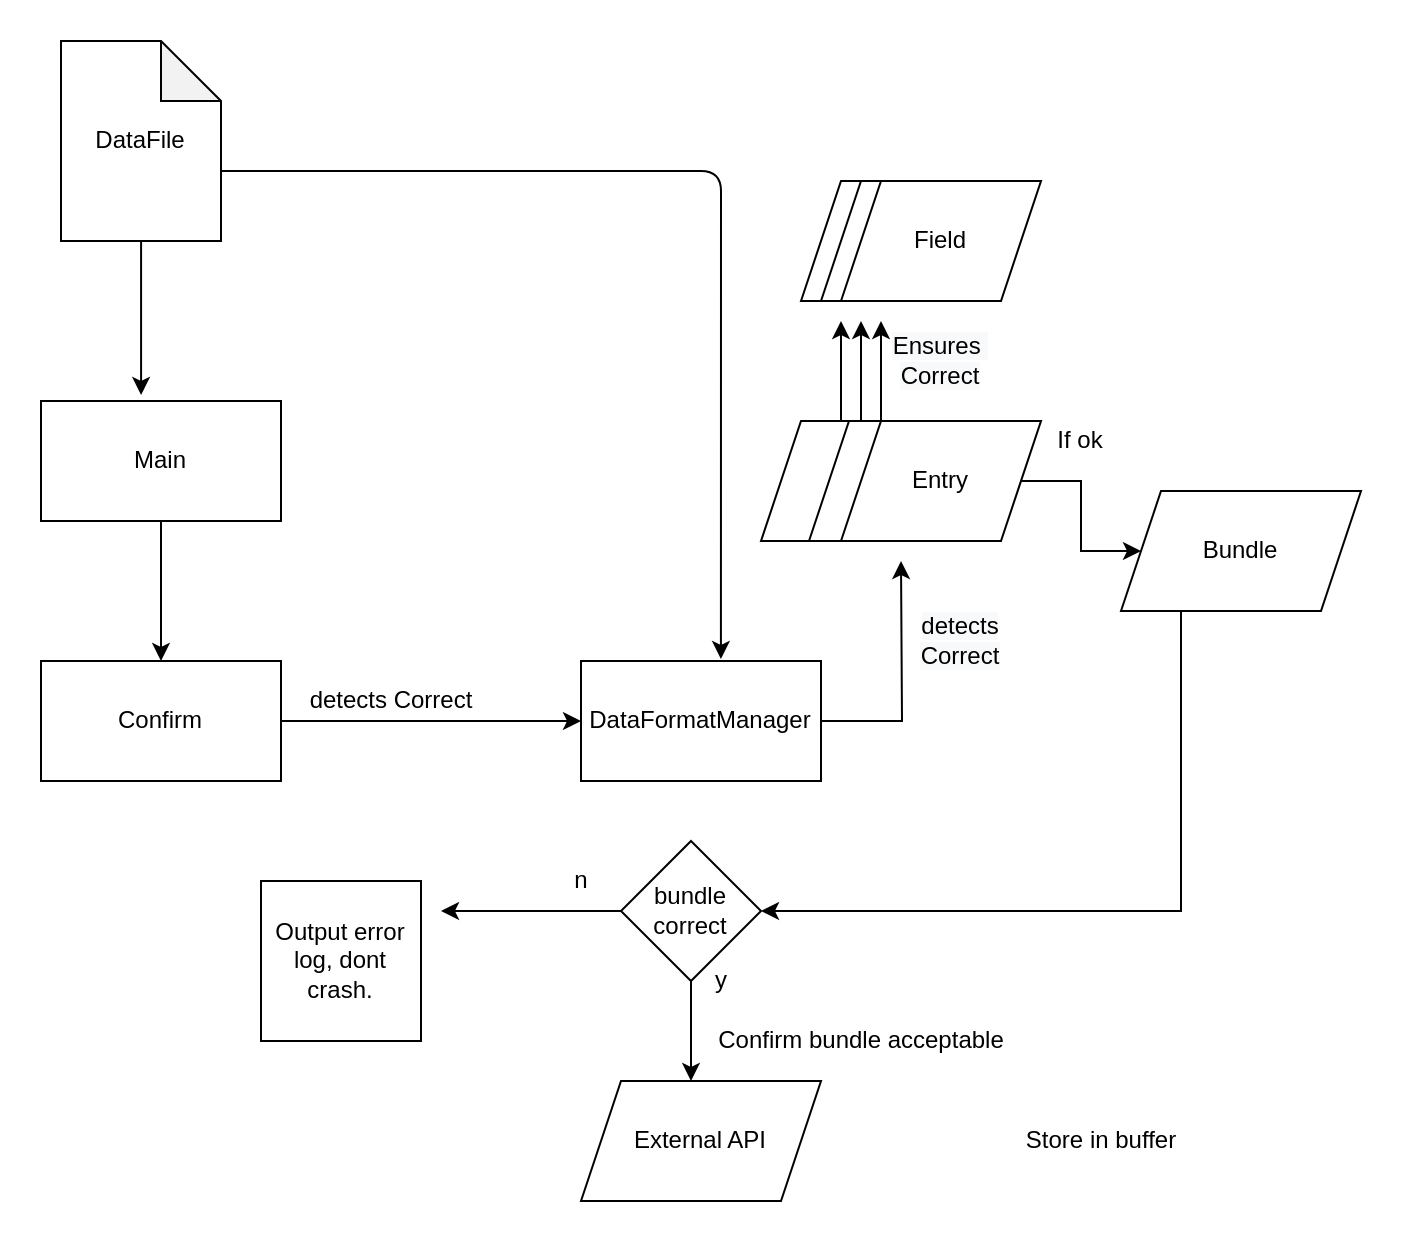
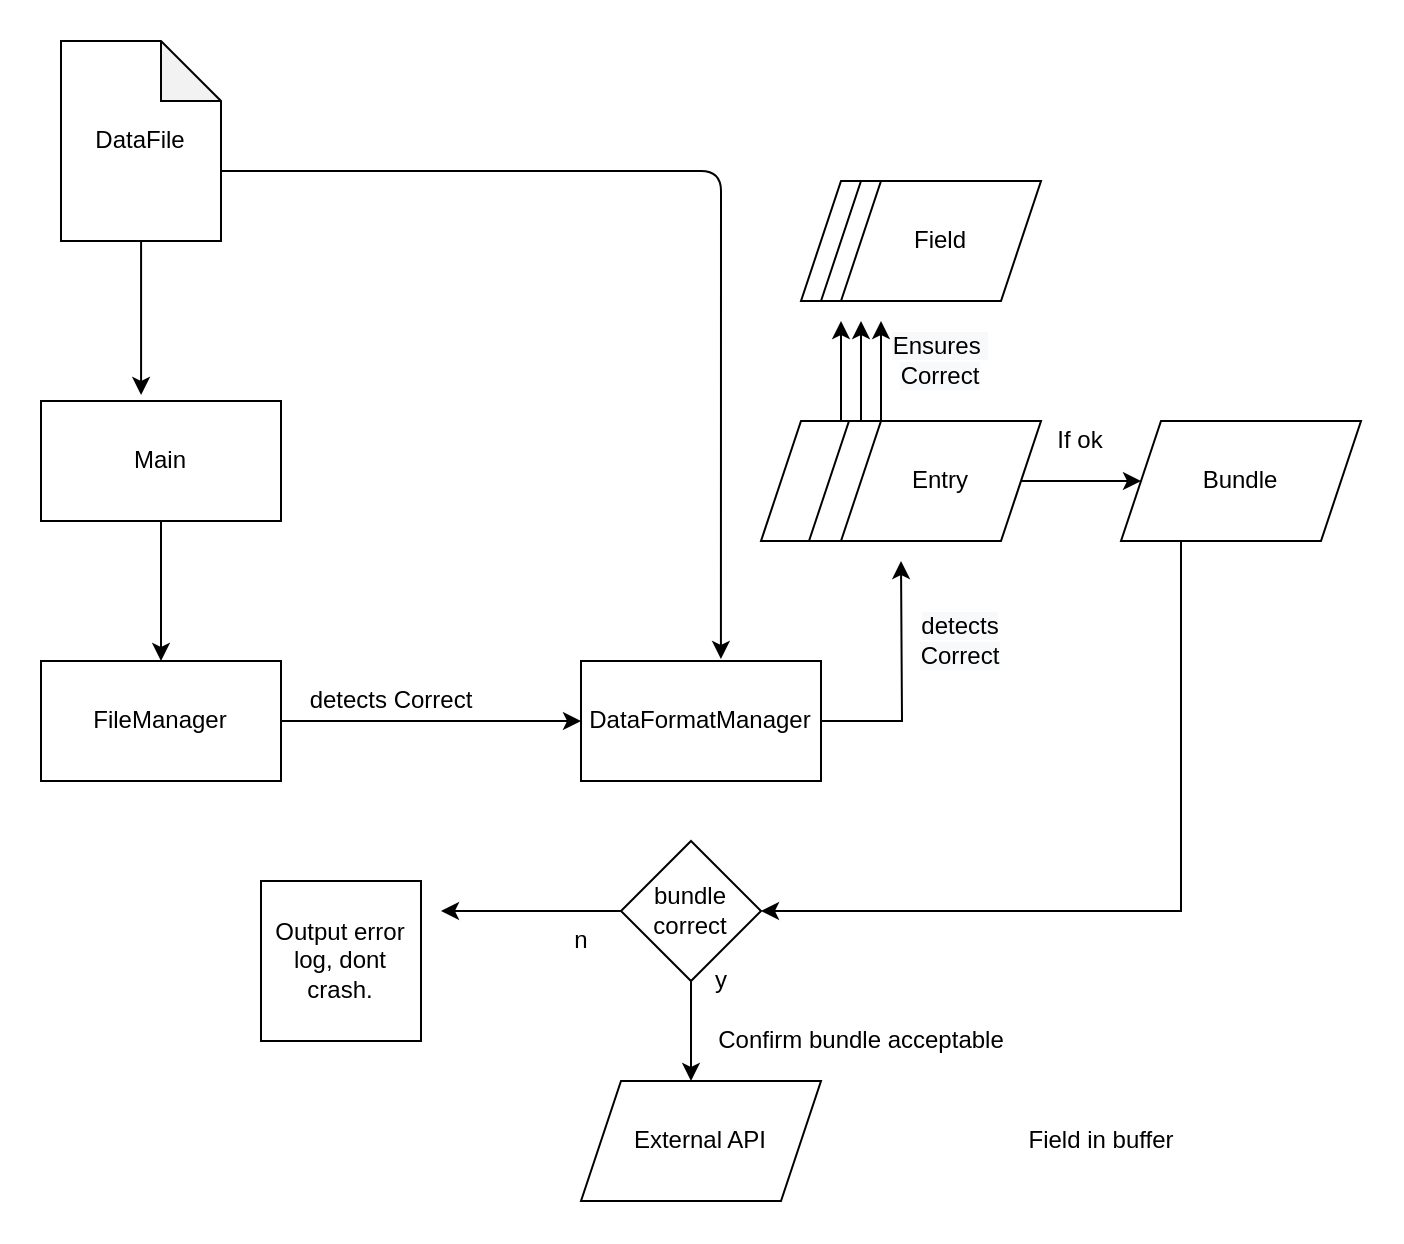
- <mxCell id="25" value="Bundle" style="shape=parallelogram;perimeter=parallelogramPerimeter;whiteSpace=wrap;html=1;fixedSize=1;" vertex="1" parent="1"><mxGeometry x="560" y="245" width="120" height="60" as="geometry" /></mxCell>
+ <mxCell id="25" value="Bundle" style="shape=parallelogram;perimeter=parallelogramPerimeter;whiteSpace=wrap;html=1;fixedSize=1;" vertex="1" parent="1"><mxGeometry x="560" width="120" height="60" as="geometry" y="210" /></mxCell>
- <mxCell id="7" value="Confirm" style="rounded=0;whiteSpace=wrap;html=1;" vertex="1" parent="1"><mxGeometry x="20" y="330" width="120" height="60" as="geometry" /></mxCell>
+ <mxCell id="7" value="FileManager" style="rounded=0;whiteSpace=wrap;html=1;" vertex="1" parent="1"><mxGeometry x="20" y="330" width="120" height="60" as="geometry" /></mxCell>
- <mxCell id="35" value="n" style="text;html=1;align=center;verticalAlign=middle;resizable=0;points=[];autosize=1;" vertex="1" parent="1"><mxGeometry x="280" y="430" width="20" height="20" as="geometry" /></mxCell>
+ <mxCell id="35" value="n" style="text;html=1;align=center;verticalAlign=middle;resizable=0;points=[];autosize=1;" vertex="1" parent="1"><mxGeometry x="280" y="460" width="20" height="20" as="geometry" /></mxCell>
- <mxCell id="32" value="Store in buffer" style="text;html=1;align=center;verticalAlign=middle;resizable=0;points=[];autosize=1;" vertex="1" parent="1"><mxGeometry x="505" y="560" width="90" height="20" as="geometry" /></mxCell>
+ <mxCell id="32" value="Field in buffer" style="text;html=1;align=center;verticalAlign=middle;resizable=0;points=[];autosize=1;" vertex="1" parent="1"><mxGeometry x="505" y="560" width="90" height="20" as="geometry" /></mxCell>
